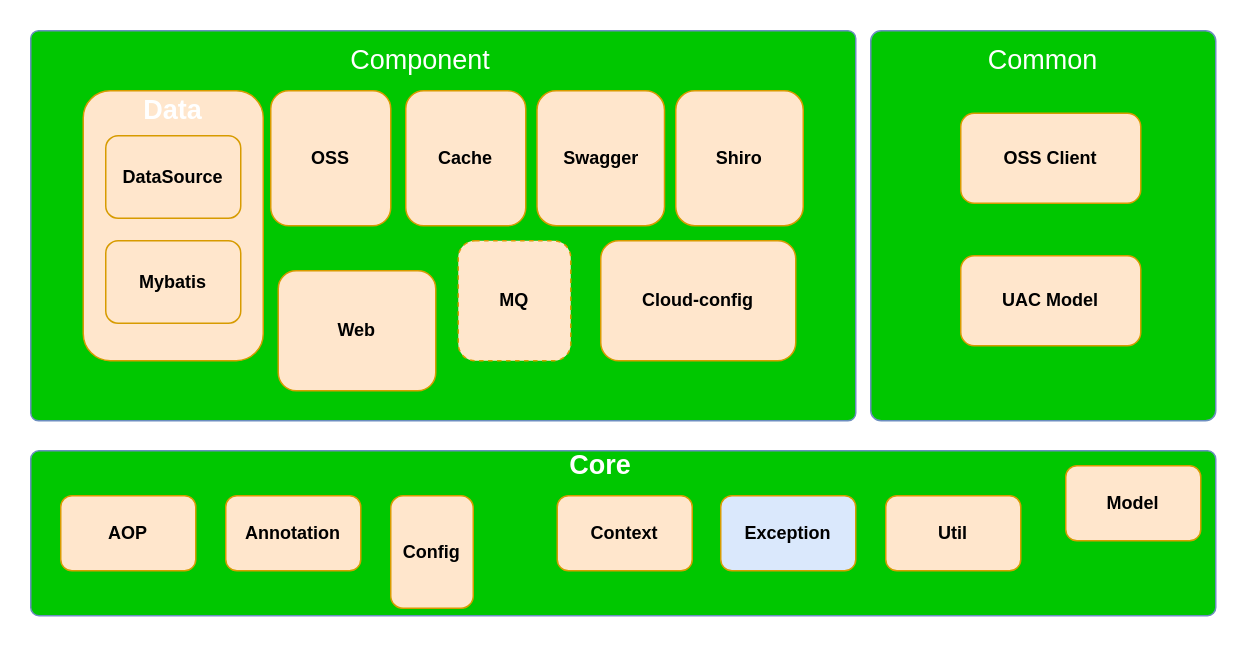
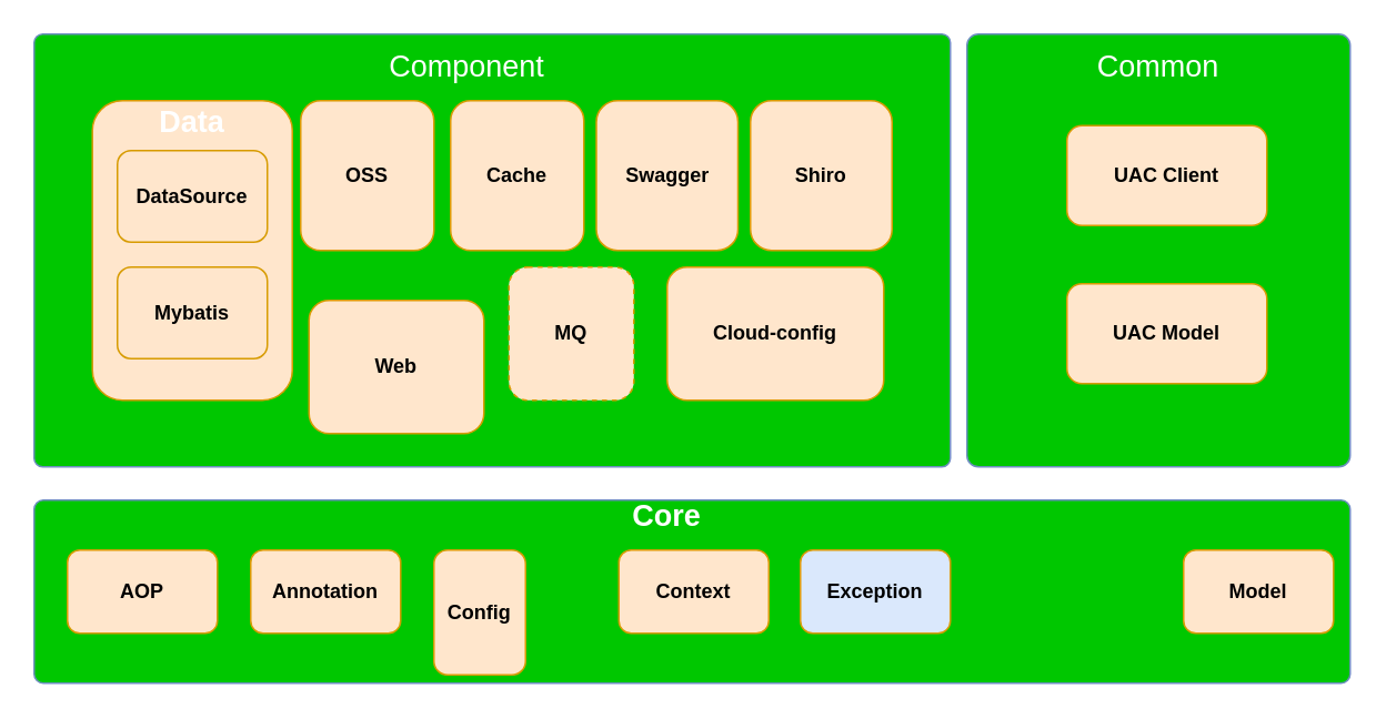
- <mxCell id="15" value="OSS Client" style="rounded=1;whiteSpace=wrap;html=1;fillColor=#ffe6cc;strokeColor=#d79b00;fontStyle=1;fontSize=12;" parent="1" vertex="1"><mxGeometry x="640" y="75" width="120" height="60" as="geometry" /></mxCell>
+ <mxCell id="15" value="UAC Client" style="rounded=1;whiteSpace=wrap;html=1;fillColor=#ffe6cc;strokeColor=#d79b00;fontStyle=1;fontSize=12;" parent="1" vertex="1"><mxGeometry x="640" y="75" width="120" height="60" as="geometry" /></mxCell>
- <mxCell id="19" value="Model" style="rounded=1;whiteSpace=wrap;html=1;fillColor=#ffe6cc;strokeColor=#d79b00;fontStyle=1;fontSize=12;" parent="1" vertex="1"><mxGeometry x="710" y="310" width="90" height="50" as="geometry" /></mxCell>
+ <mxCell id="19" value="Model" style="rounded=1;whiteSpace=wrap;html=1;fillColor=#ffe6cc;strokeColor=#d79b00;fontStyle=1;fontSize=12;" parent="1" vertex="1"><mxGeometry x="710" y="330" width="90" height="50" as="geometry" /></mxCell>
- <mxCell id="8" value="Util" style="rounded=1;whiteSpace=wrap;html=1;fillColor=#ffe6cc;strokeColor=#d79b00;fontStyle=1;fontSize=12;" parent="1" vertex="1"><mxGeometry x="590" y="330" width="90" height="50" as="geometry" /></mxCell>
